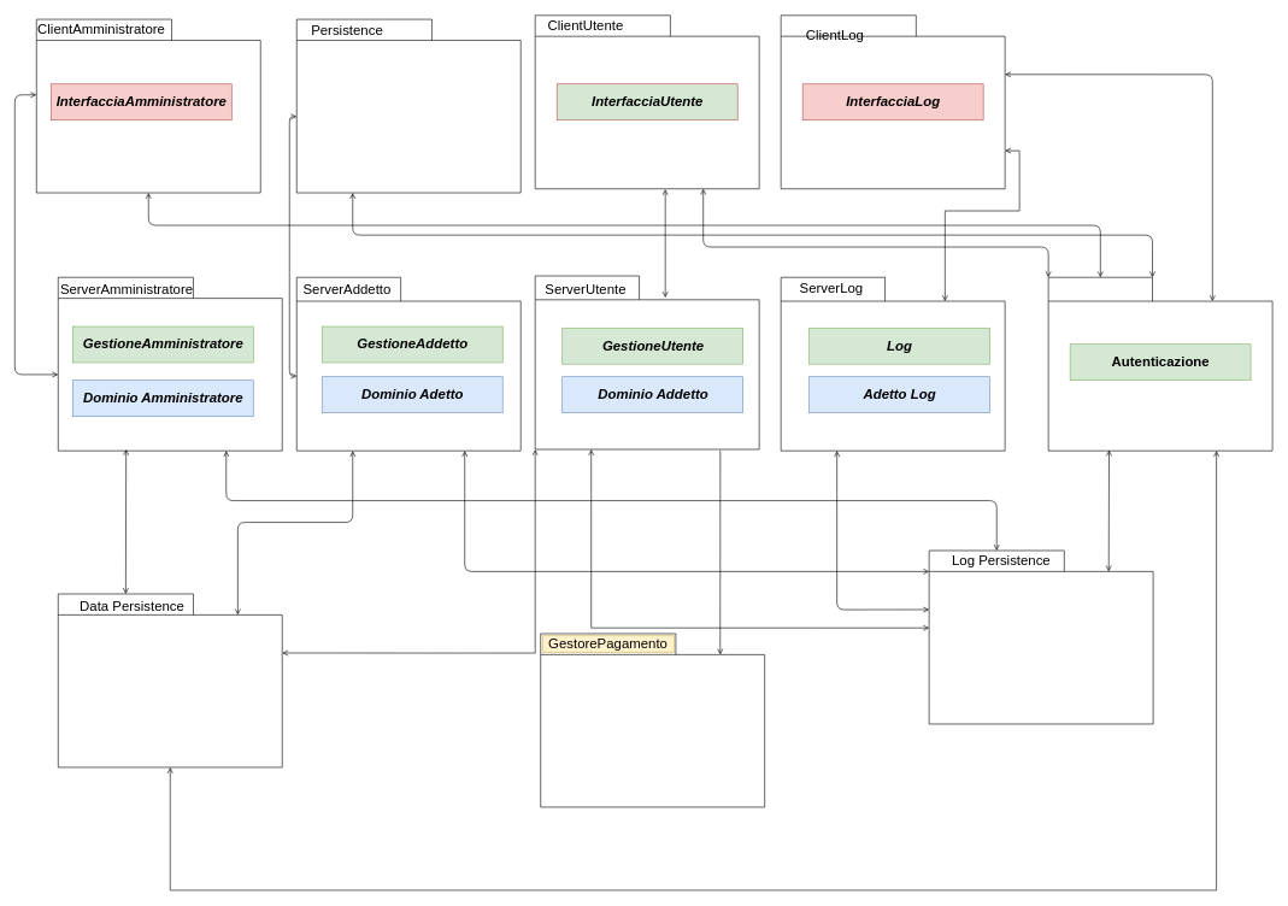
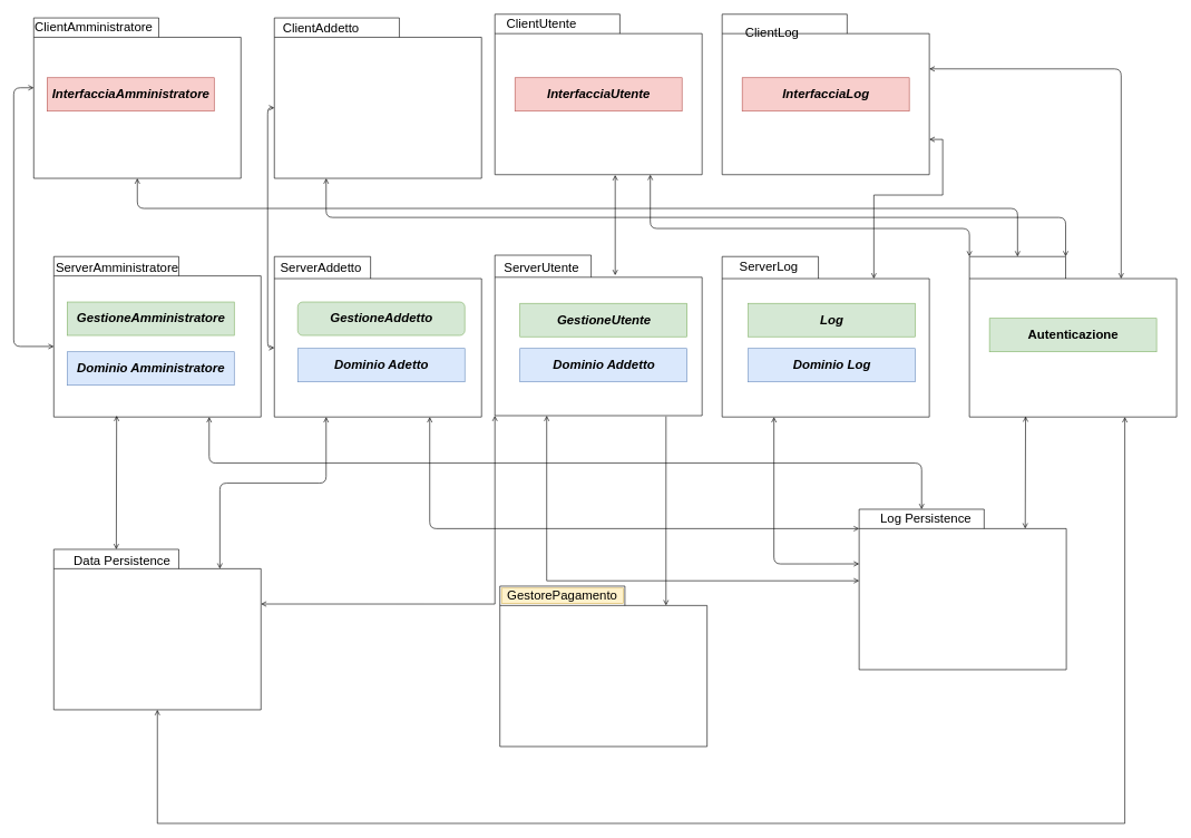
- <mxCell id="16" value="&lt;font style=&quot;font-size: 19px&quot;&gt;Persistence&lt;/font&gt;" style="text;html=1;strokeColor=none;fillColor=none;align=center;verticalAlign=middle;whiteSpace=wrap;rounded=0;" parent="1" vertex="1"><mxGeometry x="410" y="31.5" width="140" height="20" as="geometry" /></mxCell>
+ <mxCell id="16" value="&lt;font style=&quot;font-size: 19px&quot;&gt;ClientAddetto&lt;/font&gt;" style="text;html=1;strokeColor=none;fillColor=none;align=center;verticalAlign=middle;whiteSpace=wrap;rounded=0;" parent="1" vertex="1"><mxGeometry x="410" y="31.5" width="140" height="20" as="geometry" /></mxCell>
- <mxCell id="20" value="&lt;b&gt;&lt;i&gt;&lt;font style=&quot;font-size: 19px&quot;&gt;InterfacciaUtente&lt;/font&gt;&lt;/i&gt;&lt;/b&gt;" style="html=1;fillColor=#d5e8d4;strokeColor=#b85450;" parent="1" vertex="1"><mxGeometry x="770" y="115.5" width="250" height="50" as="geometry" /></mxCell>
+ <mxCell id="20" value="&lt;b&gt;&lt;i&gt;&lt;font style=&quot;font-size: 19px&quot;&gt;InterfacciaUtente&lt;/font&gt;&lt;/i&gt;&lt;/b&gt;" style="html=1;fillColor=#f8cecc;strokeColor=#b85450;" parent="1" vertex="1"><mxGeometry x="770" y="115.5" width="250" height="50" as="geometry" /></mxCell>
- <mxCell id="28" value="&lt;i&gt;&lt;b&gt;&lt;font style=&quot;font-size: 19px&quot;&gt;GestioneAddetto&lt;/font&gt;&lt;/b&gt;&lt;/i&gt;" style="html=1;fillColor=#d5e8d4;strokeColor=#82b366;" parent="1" vertex="1"><mxGeometry x="445" y="451" width="250" height="50" as="geometry" /></mxCell>
+ <mxCell id="28" value="&lt;i&gt;&lt;b&gt;&lt;font style=&quot;font-size: 19px&quot;&gt;GestioneAddetto&lt;/font&gt;&lt;/b&gt;&lt;/i&gt;" style="html=1;fillColor=#d5e8d4;strokeColor=#82b366;rounded=1;" parent="1" vertex="1"><mxGeometry x="445" y="451" width="250" height="50" as="geometry" /></mxCell>
- <mxCell id="33" value="&lt;i&gt;&lt;b&gt;&lt;font style=&quot;font-size: 19px&quot;&gt;Adetto Log&lt;/font&gt;&lt;/b&gt;&lt;/i&gt;" style="html=1;fillColor=#dae8fc;strokeColor=#6c8ebf;" parent="1" vertex="1"><mxGeometry x="1119" y="520.5" width="250" height="50" as="geometry" /></mxCell>
+ <mxCell id="33" value="&lt;i&gt;&lt;b&gt;&lt;font style=&quot;font-size: 19px&quot;&gt;Dominio Log&lt;/font&gt;&lt;/b&gt;&lt;/i&gt;" style="html=1;fillColor=#dae8fc;strokeColor=#6c8ebf;" parent="1" vertex="1"><mxGeometry x="1119" y="520.5" width="250" height="50" as="geometry" /></mxCell>
